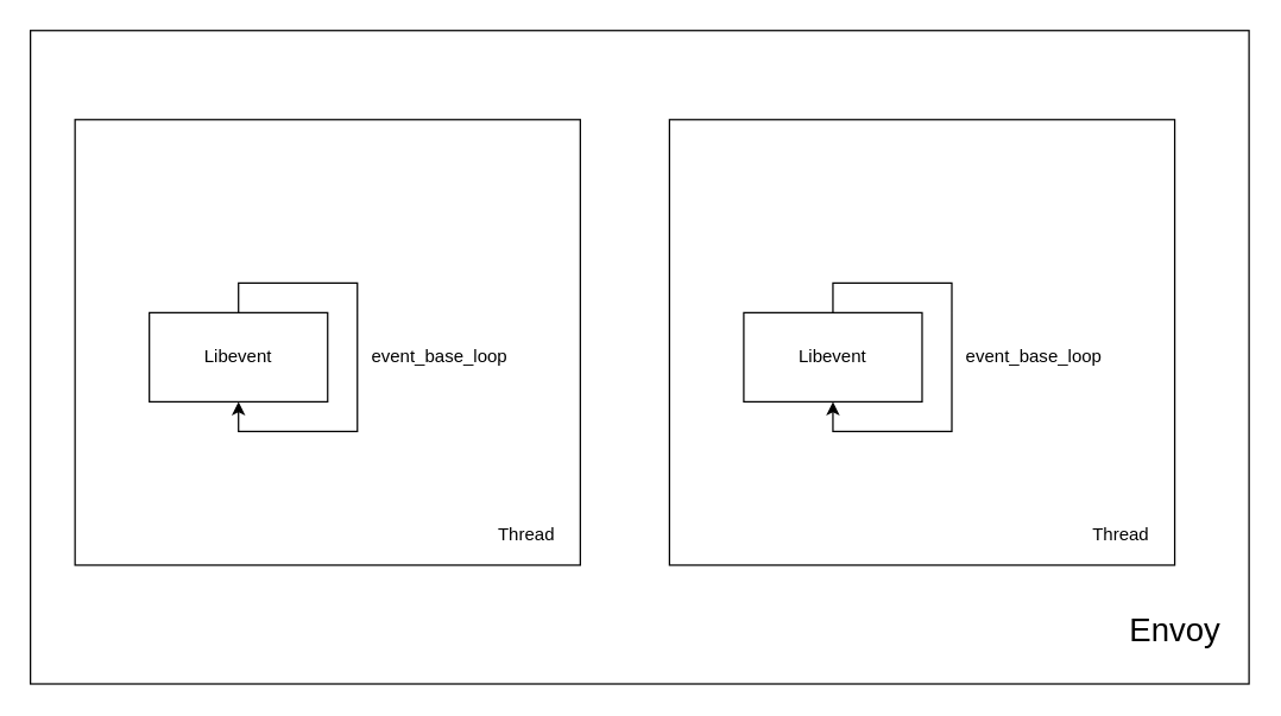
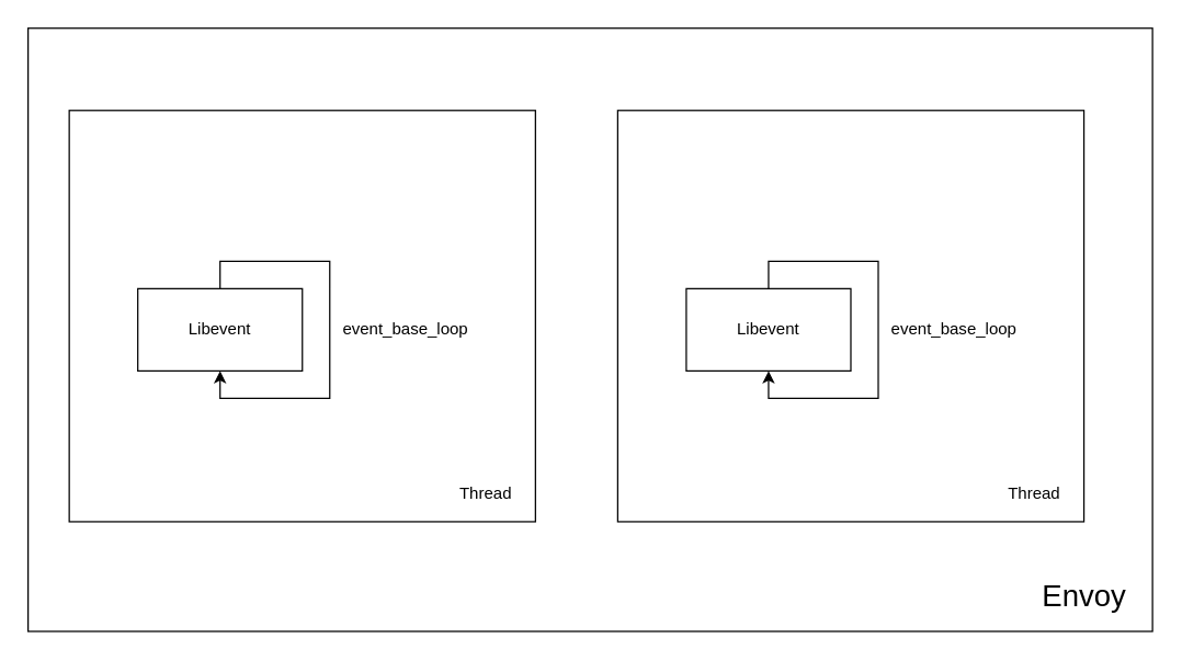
- <mxCell id="13" value="Envoy" style="text;html=1;align=center;verticalAlign=middle;resizable=0;points=[];autosize=1;fontSize=22;" vertex="1" parent="1"><mxGeometry x="750" y="410" width="80" height="30" as="geometry" /></mxCell>
+ <mxCell id="13" value="Envoy" style="text;html=1;align=center;verticalAlign=middle;resizable=0;points=[];autosize=1;fontSize=22;" vertex="1" parent="1"><mxGeometry x="750" y="420" width="80" height="30" as="geometry" /></mxCell>
